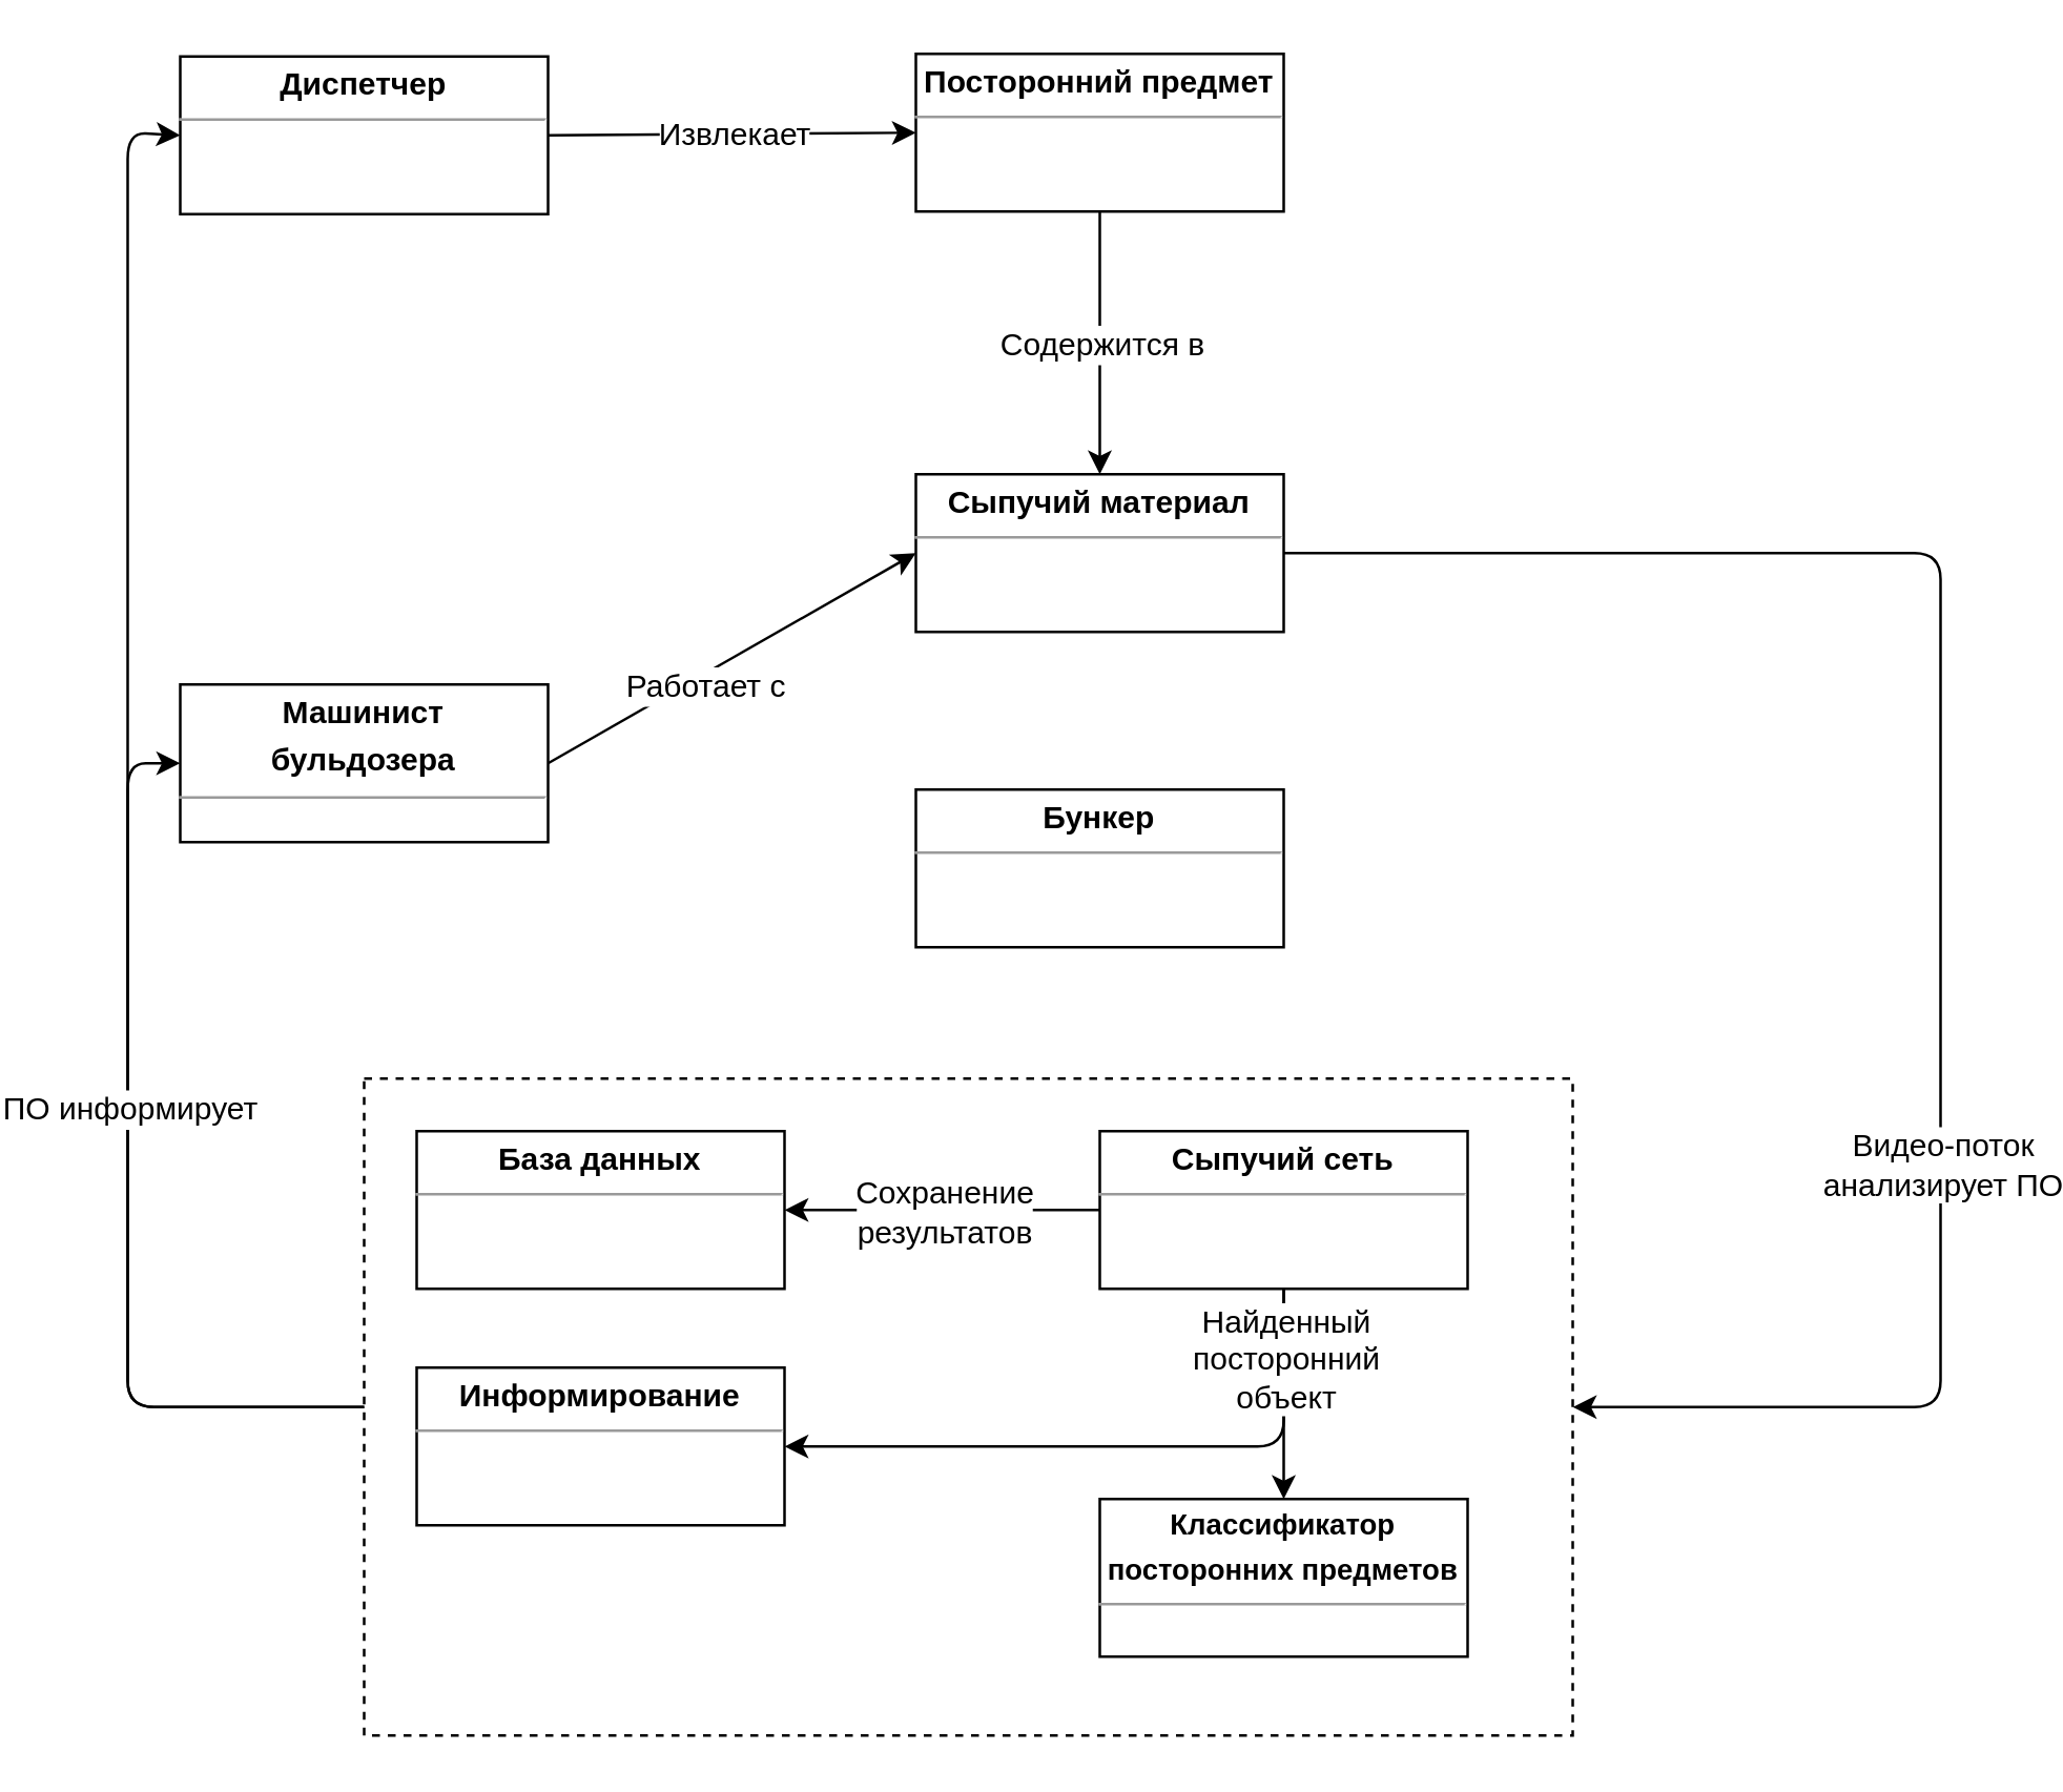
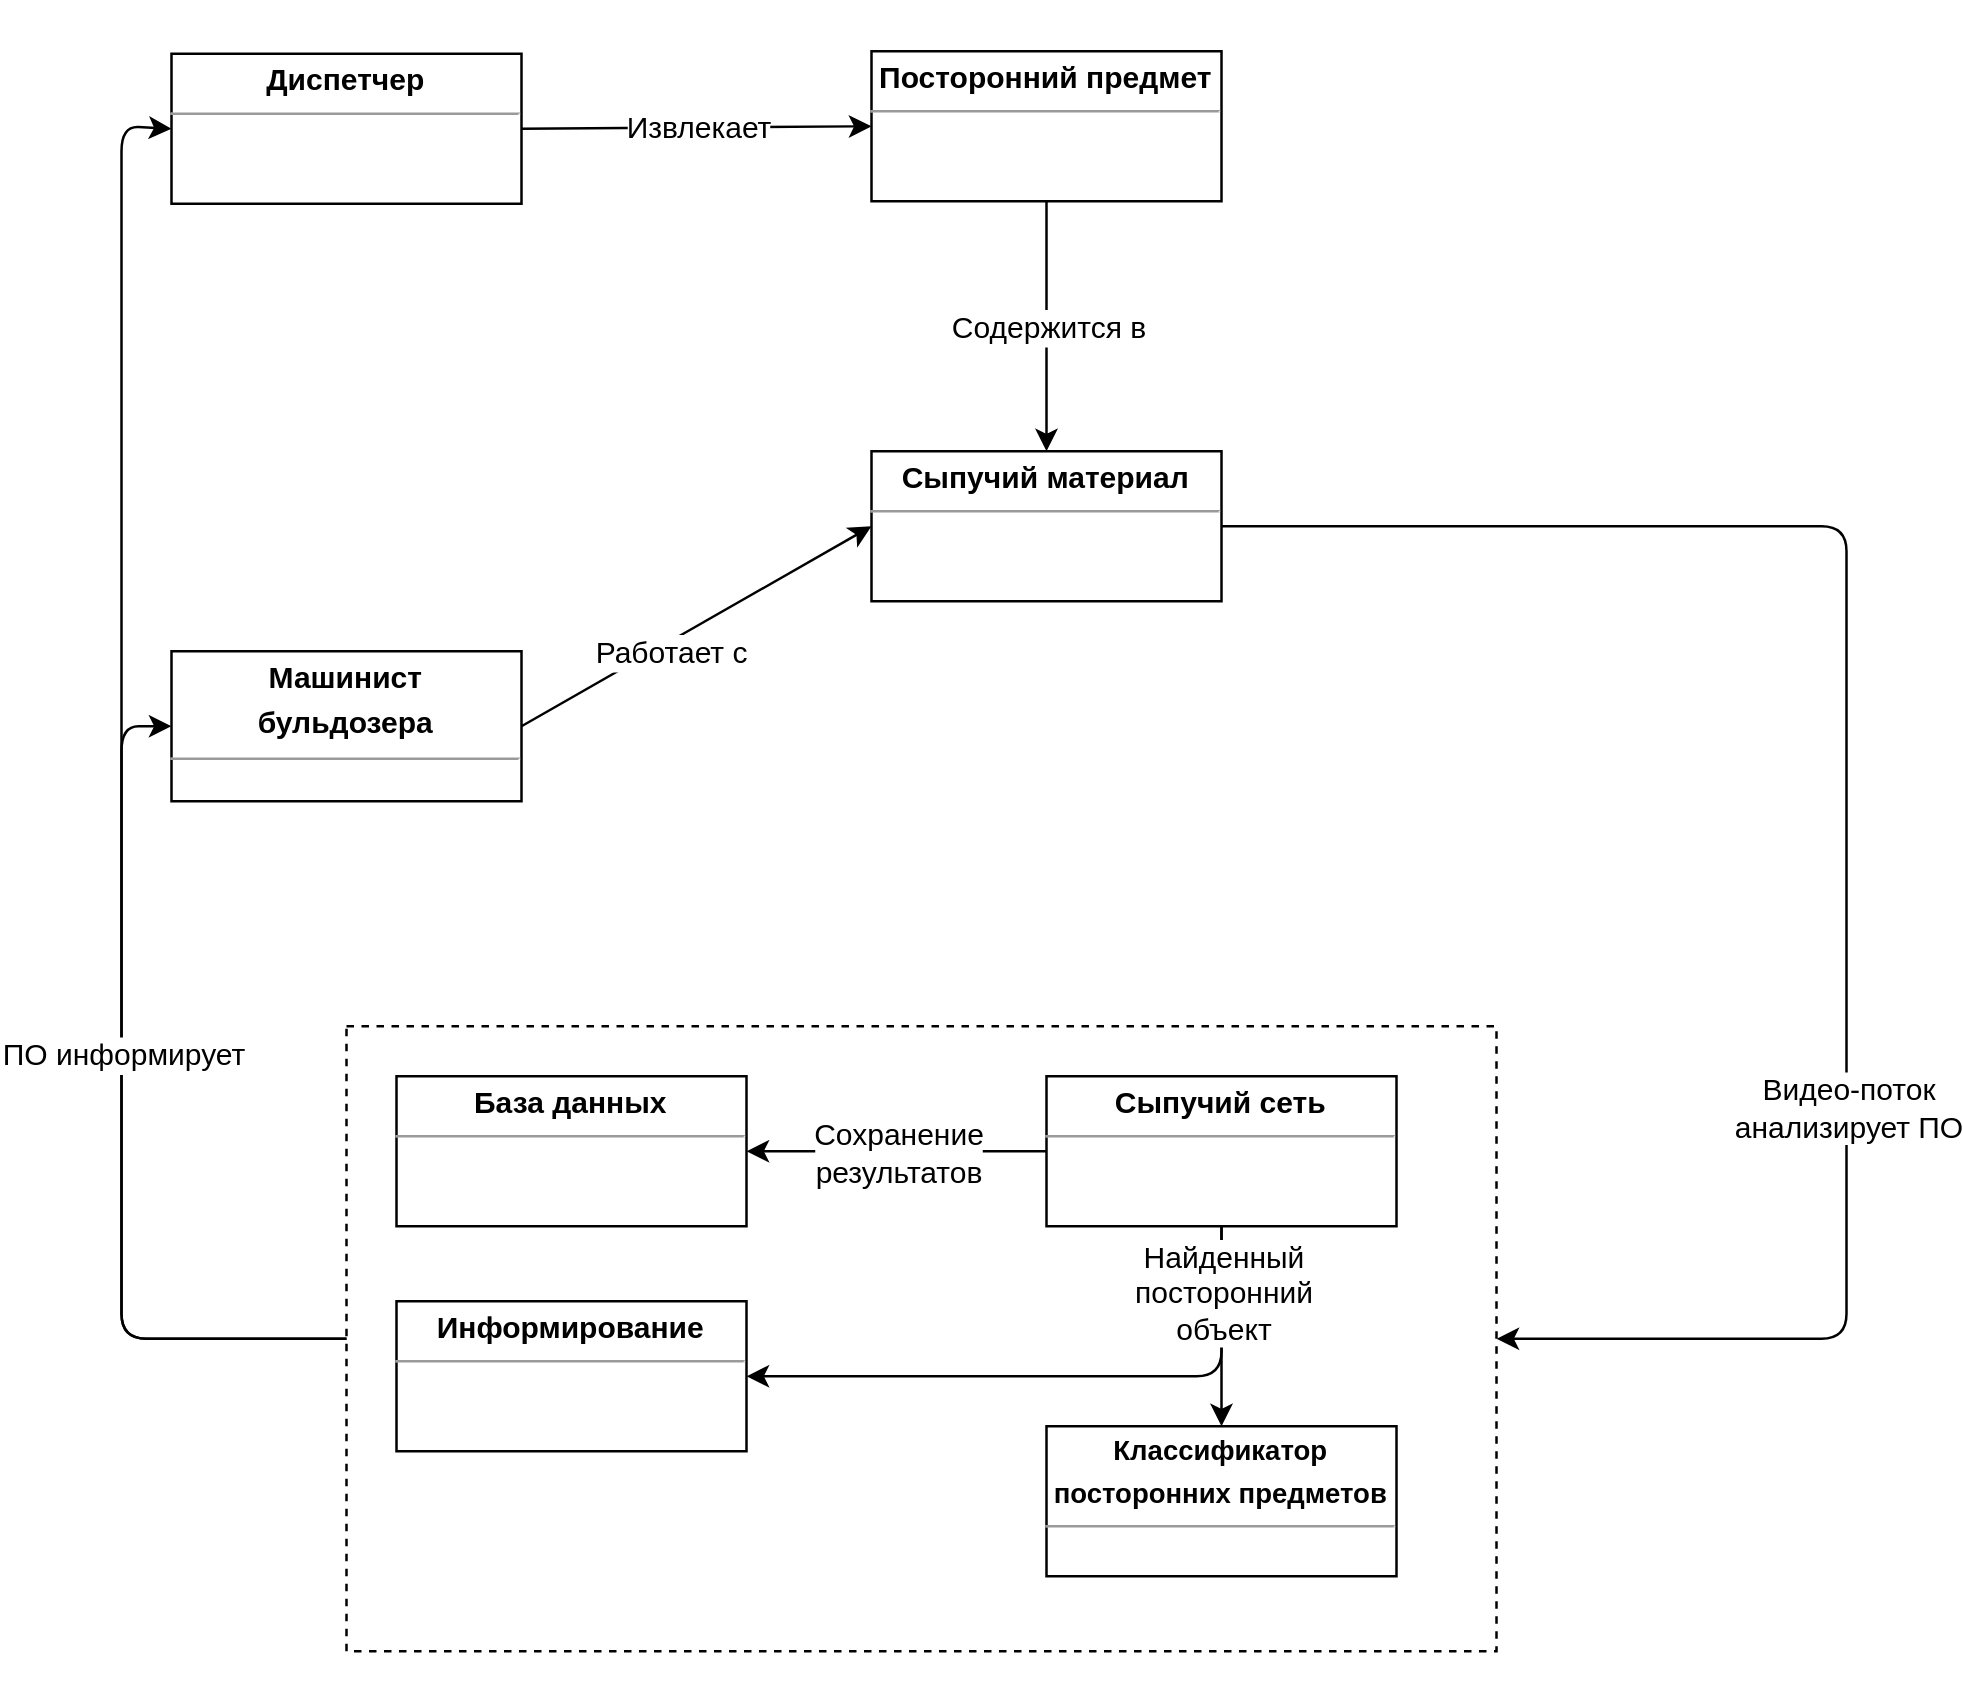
- <mxCell id="4" value="&lt;p style=&quot;margin: 0px ; margin-top: 4px ; text-align: center&quot;&gt;&lt;b&gt;Бункер&lt;/b&gt;&lt;/p&gt;&lt;hr size=&quot;1&quot;&gt;&lt;div style=&quot;height: 2px&quot;&gt;&lt;/div&gt;" style="verticalAlign=top;align=left;overflow=fill;fontSize=12;fontFamily=Helvetica;html=1;" parent="1" vertex="1"><mxGeometry x="320" y="300" width="140" height="60" as="geometry" /></mxCell>
